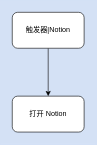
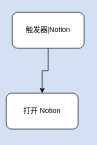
- <mxCell id="4" value="打开 Notion" style="whiteSpace=wrap;html=1;rounded=1;" vertex="1" parent="1"><mxGeometry x="20" y="160" width="120" height="60" as="geometry" /></mxCell>
+ <mxCell id="4" value="打开 Notion" style="whiteSpace=wrap;html=1;rounded=1;" vertex="1" parent="1"><mxGeometry x="10" y="155" width="120" height="60" as="geometry" /></mxCell>
